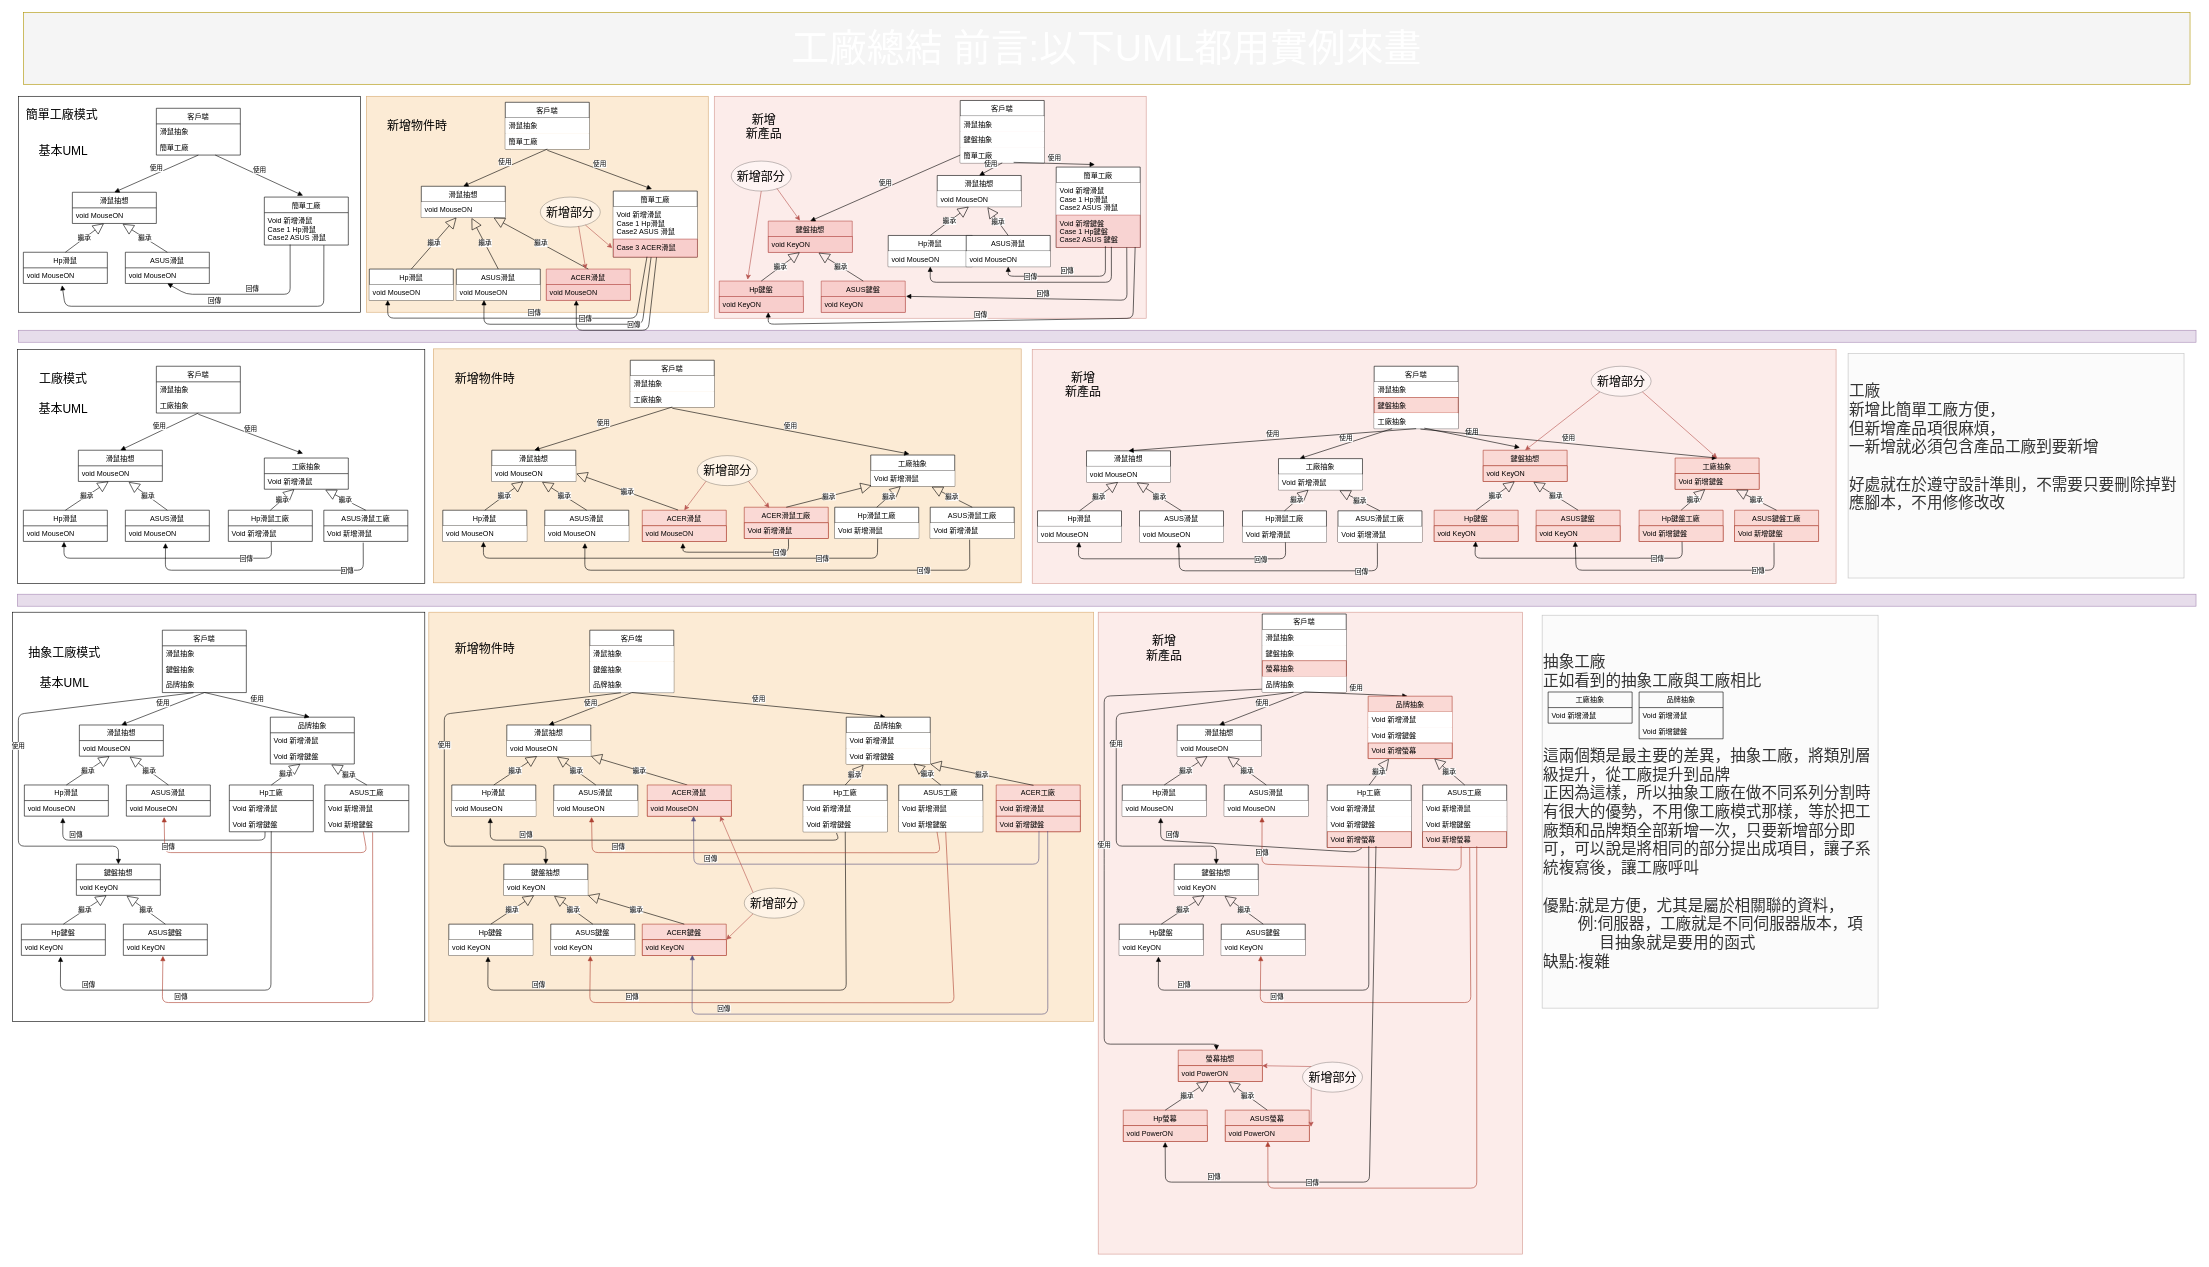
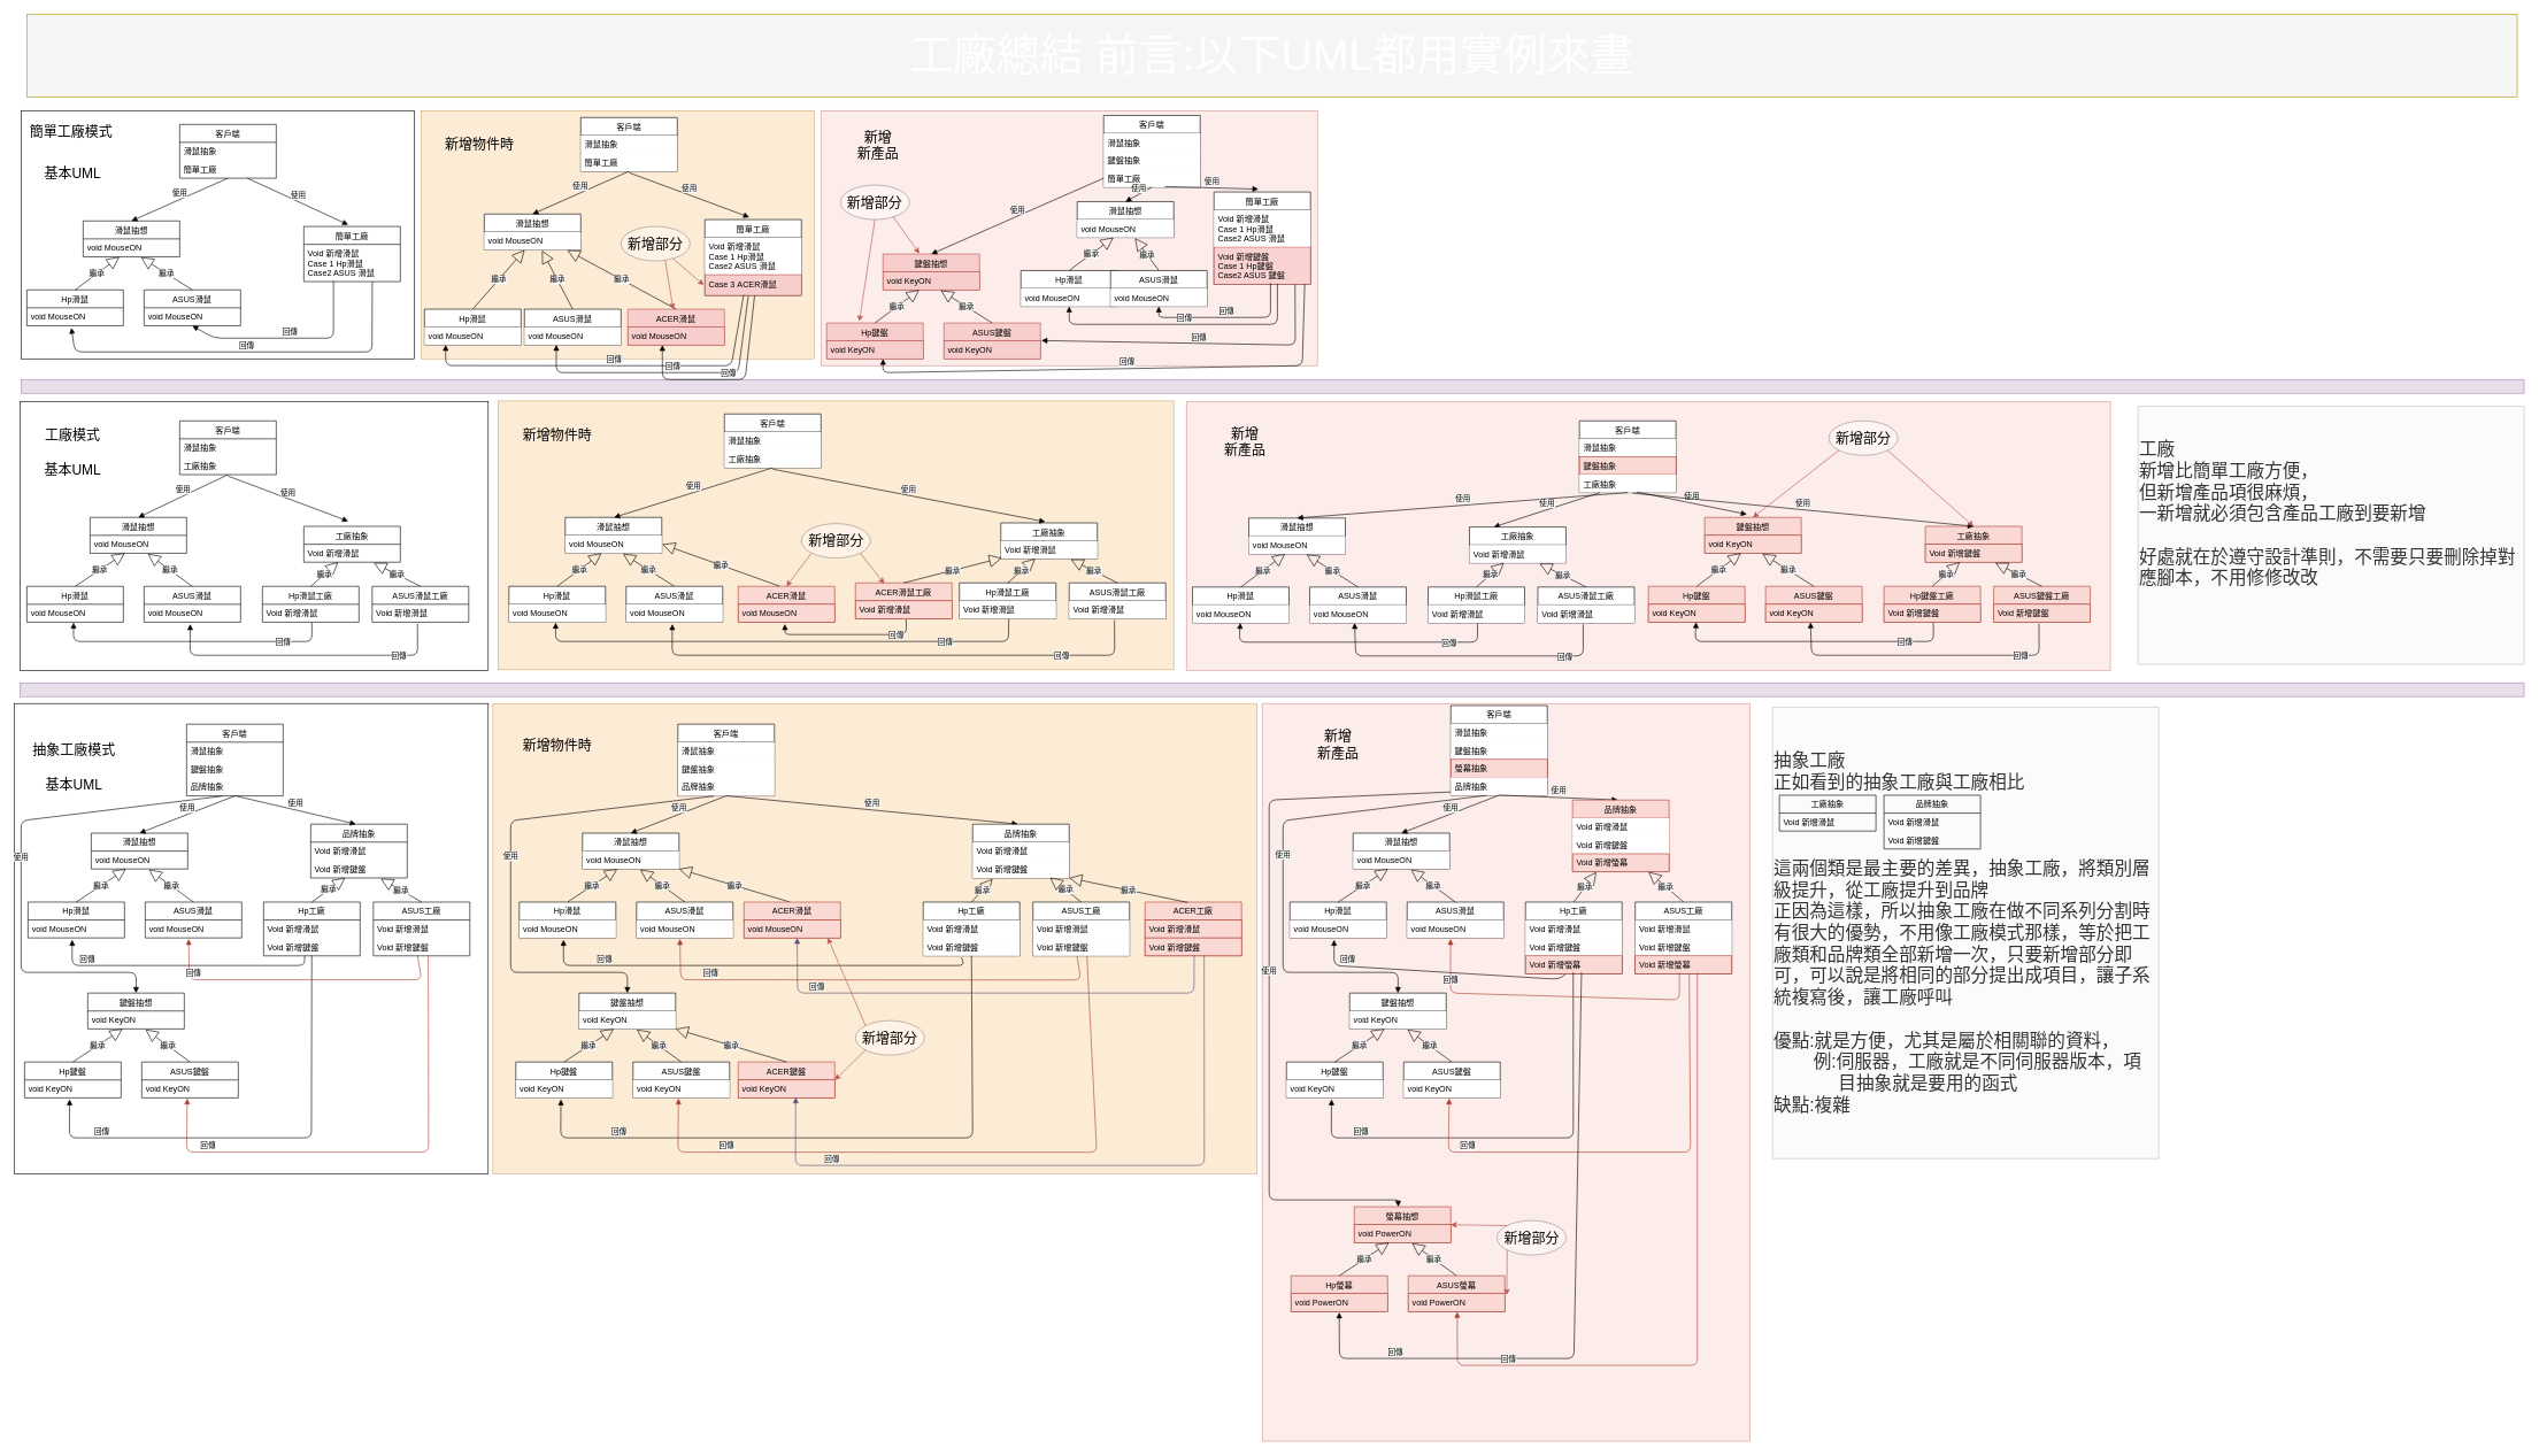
- <mxCell id="196" value="&lt;font style=&quot;font-size: 26px ; line-height: 120%&quot;&gt;工廠&lt;br&gt;新增比簡單工廠方便，&lt;br&gt;但新增產品項很麻煩，&lt;br&gt;一新增就必須包含產品工廠到要新增&lt;br&gt;&lt;br&gt;好處就在於遵守設計準則，不需要只要刪除掉對應腳本，不用修修改改&lt;br&gt;&lt;br&gt;&lt;br&gt;&lt;/font&gt;" style="rounded=0;whiteSpace=wrap;html=1;opacity=40;fillColor=#f5f5f5;strokeColor=#666666;fontColor=#333333;align=left;" vertex="1" parent="1"><mxGeometry x="3080" y="589" width="560" height="374" as="geometry" /></mxCell>
+ <mxCell id="196" value="&lt;font style=&quot;font-size: 26px ; line-height: 120%&quot;&gt;工廠&lt;br&gt;新增比簡單工廠方便，&lt;br&gt;但新增產品項很麻煩，&lt;br&gt;一新增就必須包含產品工廠到要新增&lt;br&gt;&lt;br&gt;好處就在於遵守設計準則，不需要只要刪除掉對應腳本，不用修修改改&lt;br&gt;&lt;br&gt;&lt;br&gt;&lt;/font&gt;" style="rounded=0;whiteSpace=wrap;html=1;opacity=40;fillColor=#f5f5f5;strokeColor=#666666;fontColor=#333333;align=left;" vertex="1" parent="1"><mxGeometry x="3100" y="589" width="560" height="374" as="geometry" /></mxCell>
